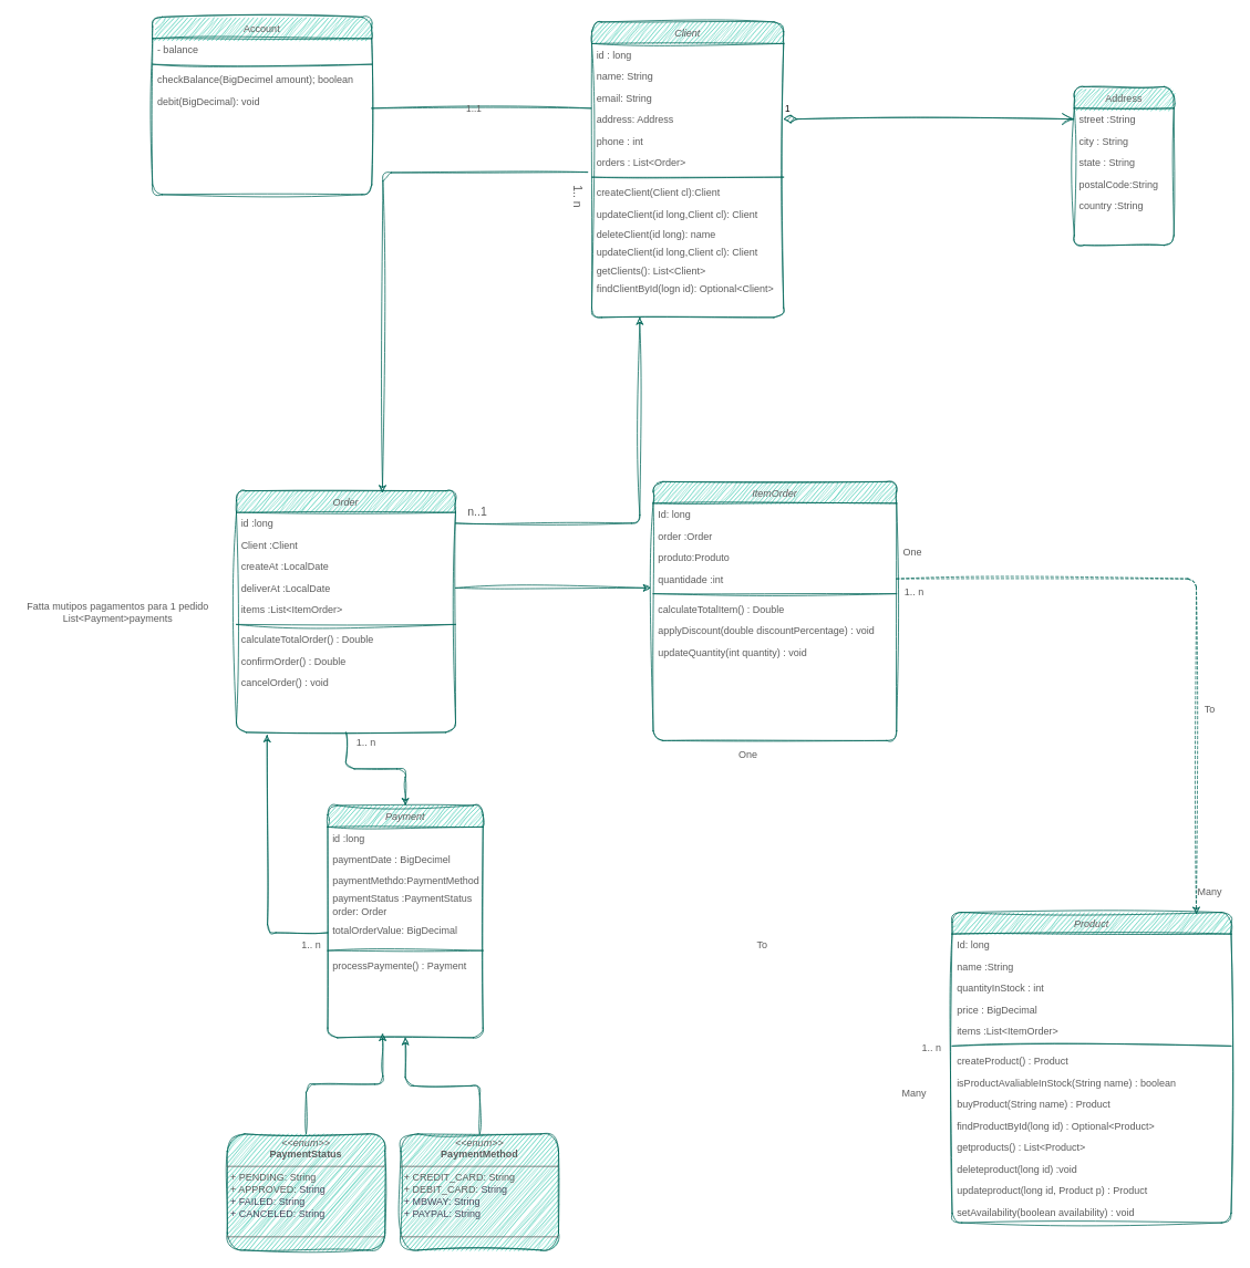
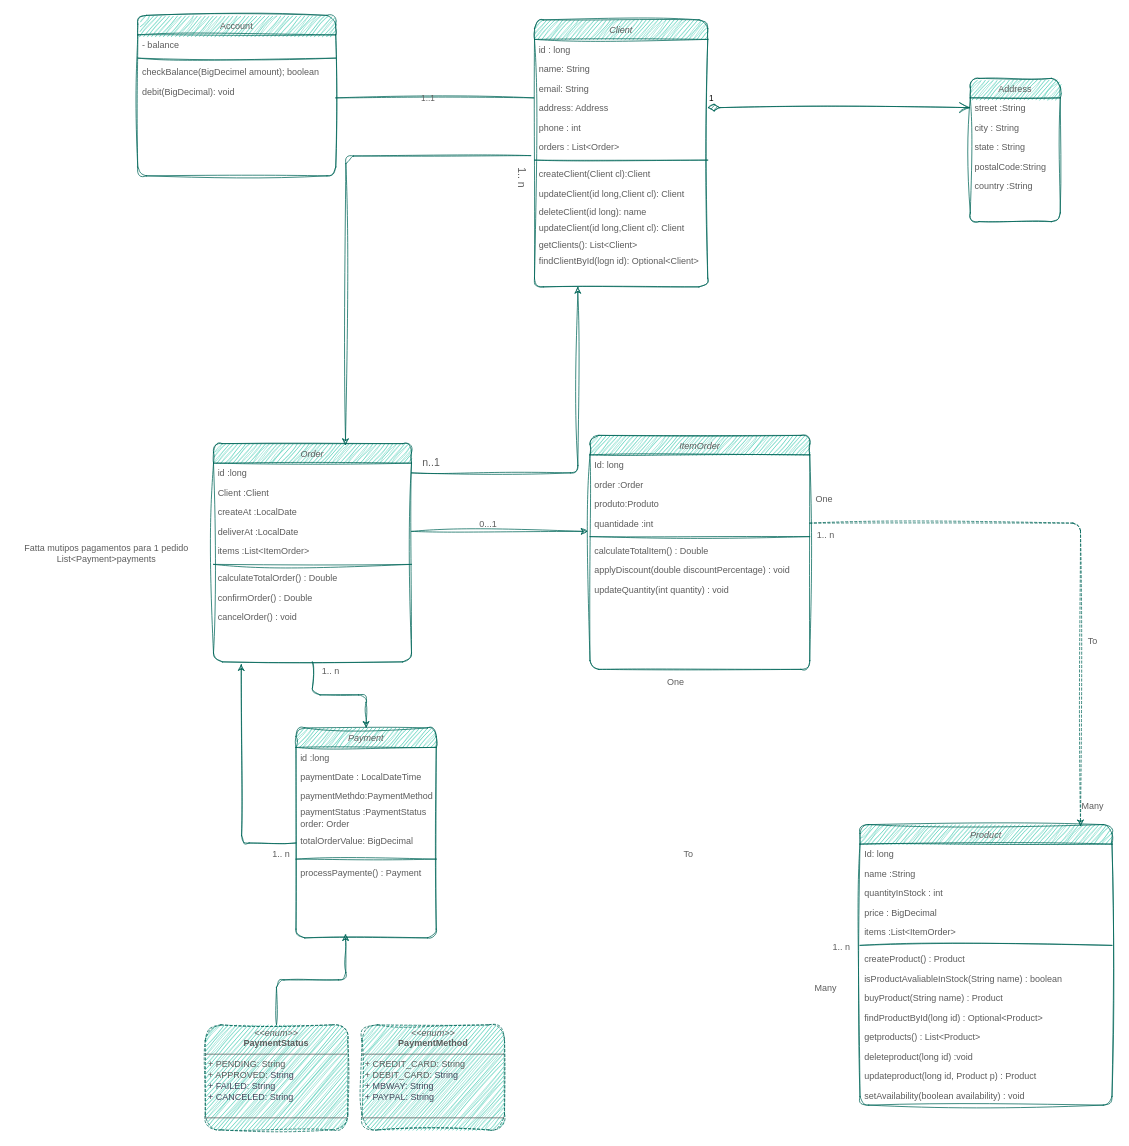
+ <mxCell id="81" value="0...1" style="text;html=1;align=center;verticalAlign=middle;resizable=0;points=[];autosize=1;strokeColor=none;fillColor=none;fontColor=#5C5C5C;rounded=1;sketch=1;curveFitting=1;jiggle=2;labelBackgroundColor=none;" parent="1" vertex="1"><mxGeometry x="628" y="681.5" width="44" height="33" as="geometry" /></mxCell>
- <mxCell id="61" value="paymentDate : BigDecimel" style="text;align=left;verticalAlign=top;spacingLeft=4;spacingRight=4;overflow=hidden;rotatable=0;points=[[0,0.5],[1,0.5]];portConstraint=eastwest;rounded=1;labelBackgroundColor=none;fontColor=#5C5C5C;sketch=1;curveFitting=1;jiggle=2;" parent="59" vertex="1"><mxGeometry y="52" width="187" height="25" as="geometry" /></mxCell>
+ <mxCell id="61" value="paymentDate : LocalDateTime" style="text;align=left;verticalAlign=top;spacingLeft=4;spacingRight=4;overflow=hidden;rotatable=0;points=[[0,0.5],[1,0.5]];portConstraint=eastwest;rounded=1;labelBackgroundColor=none;fontColor=#5C5C5C;sketch=1;curveFitting=1;jiggle=2;" parent="59" vertex="1"><mxGeometry y="52" width="187" height="25" as="geometry" /></mxCell>
- <mxCell id="69" style="edgeStyle=orthogonalEdgeStyle;rounded=1;orthogonalLoop=1;jettySize=auto;html=1;entryX=0.5;entryY=1;entryDx=0;entryDy=0;strokeColor=#006658;fontColor=default;fillColor=#21C0A5;sketch=1;curveFitting=1;jiggle=2;labelBackgroundColor=none;" parent="1" source="70" target="59" edge="1"><mxGeometry relative="1" as="geometry" /></mxCell>
- <mxCell id="72" value="&lt;p style=&quot;margin:0px;margin-top:4px;text-align:center;&quot;&gt;&lt;i&gt;&amp;lt;&amp;lt;enum&amp;gt;&amp;gt;&lt;/i&gt;&lt;br&gt;&lt;b&gt;PaymentStatus&lt;/b&gt;&lt;/p&gt;&lt;hr size=&quot;1&quot; style=&quot;border-style:solid;&quot;&gt;&lt;p style=&quot;margin:0px;margin-left:4px;&quot;&gt;+ PENDING: String&lt;br&gt;+ APPROVED:&amp;nbsp;&lt;span style=&quot;background-color: transparent; color: light-dark(rgb(70, 73, 93), rgb(170, 173, 190));&quot;&gt;String&lt;/span&gt;&lt;/p&gt;&lt;p style=&quot;margin:0px;margin-left:4px;&quot;&gt;&lt;span style=&quot;background-color: transparent; color: light-dark(rgb(70, 73, 93), rgb(170, 173, 190));&quot;&gt;+ FAILED: String&lt;/span&gt;&lt;/p&gt;&lt;p style=&quot;margin:0px;margin-left:4px;&quot;&gt;&lt;span style=&quot;background-color: transparent; color: light-dark(rgb(70, 73, 93), rgb(170, 173, 190));&quot;&gt;+ CANCELED: String&lt;/span&gt;&lt;/p&gt;&lt;p style=&quot;margin:0px;margin-left:4px;&quot;&gt;&lt;br&gt;&lt;/p&gt;&lt;hr size=&quot;1&quot; style=&quot;border-style:solid;&quot;&gt;&lt;p style=&quot;margin:0px;margin-left:4px;&quot;&gt;&lt;br&gt;&lt;/p&gt;" style="verticalAlign=top;align=left;overflow=fill;html=1;whiteSpace=wrap;strokeColor=#006658;fontColor=#5C5C5C;fillColor=#21C0A5;rounded=1;sketch=1;curveFitting=1;jiggle=2;labelBackgroundColor=none;" parent="1" vertex="1"><mxGeometry x="273" y="1366" width="190" height="140" as="geometry" /></mxCell>
+ <mxCell id="72" value="&lt;p style=&quot;margin:0px;margin-top:4px;text-align:center;&quot;&gt;&lt;i&gt;&amp;lt;&amp;lt;enum&amp;gt;&amp;gt;&lt;/i&gt;&lt;br&gt;&lt;b&gt;PaymentStatus&lt;/b&gt;&lt;/p&gt;&lt;hr size=&quot;1&quot; style=&quot;border-style:solid;&quot;&gt;&lt;p style=&quot;margin:0px;margin-left:4px;&quot;&gt;+ PENDING: String&lt;br&gt;+ APPROVED:&amp;nbsp;&lt;span style=&quot;background-color: transparent; color: light-dark(rgb(70, 73, 93), rgb(170, 173, 190));&quot;&gt;String&lt;/span&gt;&lt;/p&gt;&lt;p style=&quot;margin:0px;margin-left:4px;&quot;&gt;&lt;span style=&quot;background-color: transparent; color: light-dark(rgb(70, 73, 93), rgb(170, 173, 190));&quot;&gt;+ FAILED: String&lt;/span&gt;&lt;/p&gt;&lt;p style=&quot;margin:0px;margin-left:4px;&quot;&gt;&lt;span style=&quot;background-color: transparent; color: light-dark(rgb(70, 73, 93), rgb(170, 173, 190));&quot;&gt;+ CANCELED: String&lt;/span&gt;&lt;/p&gt;&lt;p style=&quot;margin:0px;margin-left:4px;&quot;&gt;&lt;br&gt;&lt;/p&gt;&lt;hr size=&quot;1&quot; style=&quot;border-style:solid;&quot;&gt;&lt;p style=&quot;margin:0px;margin-left:4px;&quot;&gt;&lt;br&gt;&lt;/p&gt;" style="verticalAlign=top;align=left;overflow=fill;html=1;whiteSpace=wrap;strokeColor=#006658;fontColor=#5C5C5C;fillColor=#21C0A5;rounded=1;sketch=1;curveFitting=1;jiggle=2;labelBackgroundColor=none;dashed=1;" parent="1" vertex="1"><mxGeometry x="273" y="1366" width="190" height="140" as="geometry" /></mxCell>
- <mxCell id="70" value="&lt;p style=&quot;margin:0px;margin-top:4px;text-align:center;&quot;&gt;&lt;i&gt;&amp;lt;&amp;lt;enum&amp;gt;&amp;gt;&lt;/i&gt;&lt;br&gt;&lt;b&gt;PaymentMethod&lt;/b&gt;&lt;/p&gt;&lt;hr size=&quot;1&quot; style=&quot;border-style:solid;&quot;&gt;&lt;p style=&quot;margin:0px;margin-left:4px;&quot;&gt;+ CREDIT_CARD: String&lt;br&gt;+ DEBIT_CARD:&amp;nbsp;&lt;span style=&quot;background-color: transparent; color: light-dark(rgb(70, 73, 93), rgb(170, 173, 190));&quot;&gt;String&lt;/span&gt;&lt;/p&gt;&lt;p style=&quot;margin:0px;margin-left:4px;&quot;&gt;&lt;span style=&quot;background-color: transparent; color: light-dark(rgb(70, 73, 93), rgb(170, 173, 190));&quot;&gt;+ MBWAY: String&lt;/span&gt;&lt;/p&gt;&lt;p style=&quot;margin:0px;margin-left:4px;&quot;&gt;&lt;span style=&quot;background-color: transparent; color: light-dark(rgb(70, 73, 93), rgb(170, 173, 190));&quot;&gt;+ PAYPAL: String&lt;/span&gt;&lt;/p&gt;&lt;p style=&quot;margin:0px;margin-left:4px;&quot;&gt;&lt;br&gt;&lt;/p&gt;&lt;hr size=&quot;1&quot; style=&quot;border-style:solid;&quot;&gt;&lt;p style=&quot;margin:0px;margin-left:4px;&quot;&gt;&lt;br&gt;&lt;/p&gt;" style="verticalAlign=top;align=left;overflow=fill;html=1;whiteSpace=wrap;strokeColor=#006658;fontColor=#5C5C5C;fillColor=#21C0A5;rounded=1;sketch=1;curveFitting=1;jiggle=2;labelBackgroundColor=none;" parent="1" vertex="1"><mxGeometry x="482" y="1366" width="190" height="140" as="geometry" /></mxCell>
+ <mxCell id="70" value="&lt;p style=&quot;margin:0px;margin-top:4px;text-align:center;&quot;&gt;&lt;i&gt;&amp;lt;&amp;lt;enum&amp;gt;&amp;gt;&lt;/i&gt;&lt;br&gt;&lt;b&gt;PaymentMethod&lt;/b&gt;&lt;/p&gt;&lt;hr size=&quot;1&quot; style=&quot;border-style:solid;&quot;&gt;&lt;p style=&quot;margin:0px;margin-left:4px;&quot;&gt;+ CREDIT_CARD: String&lt;br&gt;+ DEBIT_CARD:&amp;nbsp;&lt;span style=&quot;background-color: transparent; color: light-dark(rgb(70, 73, 93), rgb(170, 173, 190));&quot;&gt;String&lt;/span&gt;&lt;/p&gt;&lt;p style=&quot;margin:0px;margin-left:4px;&quot;&gt;&lt;span style=&quot;background-color: transparent; color: light-dark(rgb(70, 73, 93), rgb(170, 173, 190));&quot;&gt;+ MBWAY: String&lt;/span&gt;&lt;/p&gt;&lt;p style=&quot;margin:0px;margin-left:4px;&quot;&gt;&lt;span style=&quot;background-color: transparent; color: light-dark(rgb(70, 73, 93), rgb(170, 173, 190));&quot;&gt;+ PAYPAL: String&lt;/span&gt;&lt;/p&gt;&lt;p style=&quot;margin:0px;margin-left:4px;&quot;&gt;&lt;br&gt;&lt;/p&gt;&lt;hr size=&quot;1&quot; style=&quot;border-style:solid;&quot;&gt;&lt;p style=&quot;margin:0px;margin-left:4px;&quot;&gt;&lt;br&gt;&lt;/p&gt;" style="verticalAlign=top;align=left;overflow=fill;html=1;whiteSpace=wrap;strokeColor=#006658;fontColor=#5C5C5C;fillColor=#21C0A5;rounded=1;sketch=1;curveFitting=1;jiggle=2;labelBackgroundColor=none;dashed=1;" parent="1" vertex="1"><mxGeometry x="482" y="1366" width="190" height="140" as="geometry" /></mxCell>
